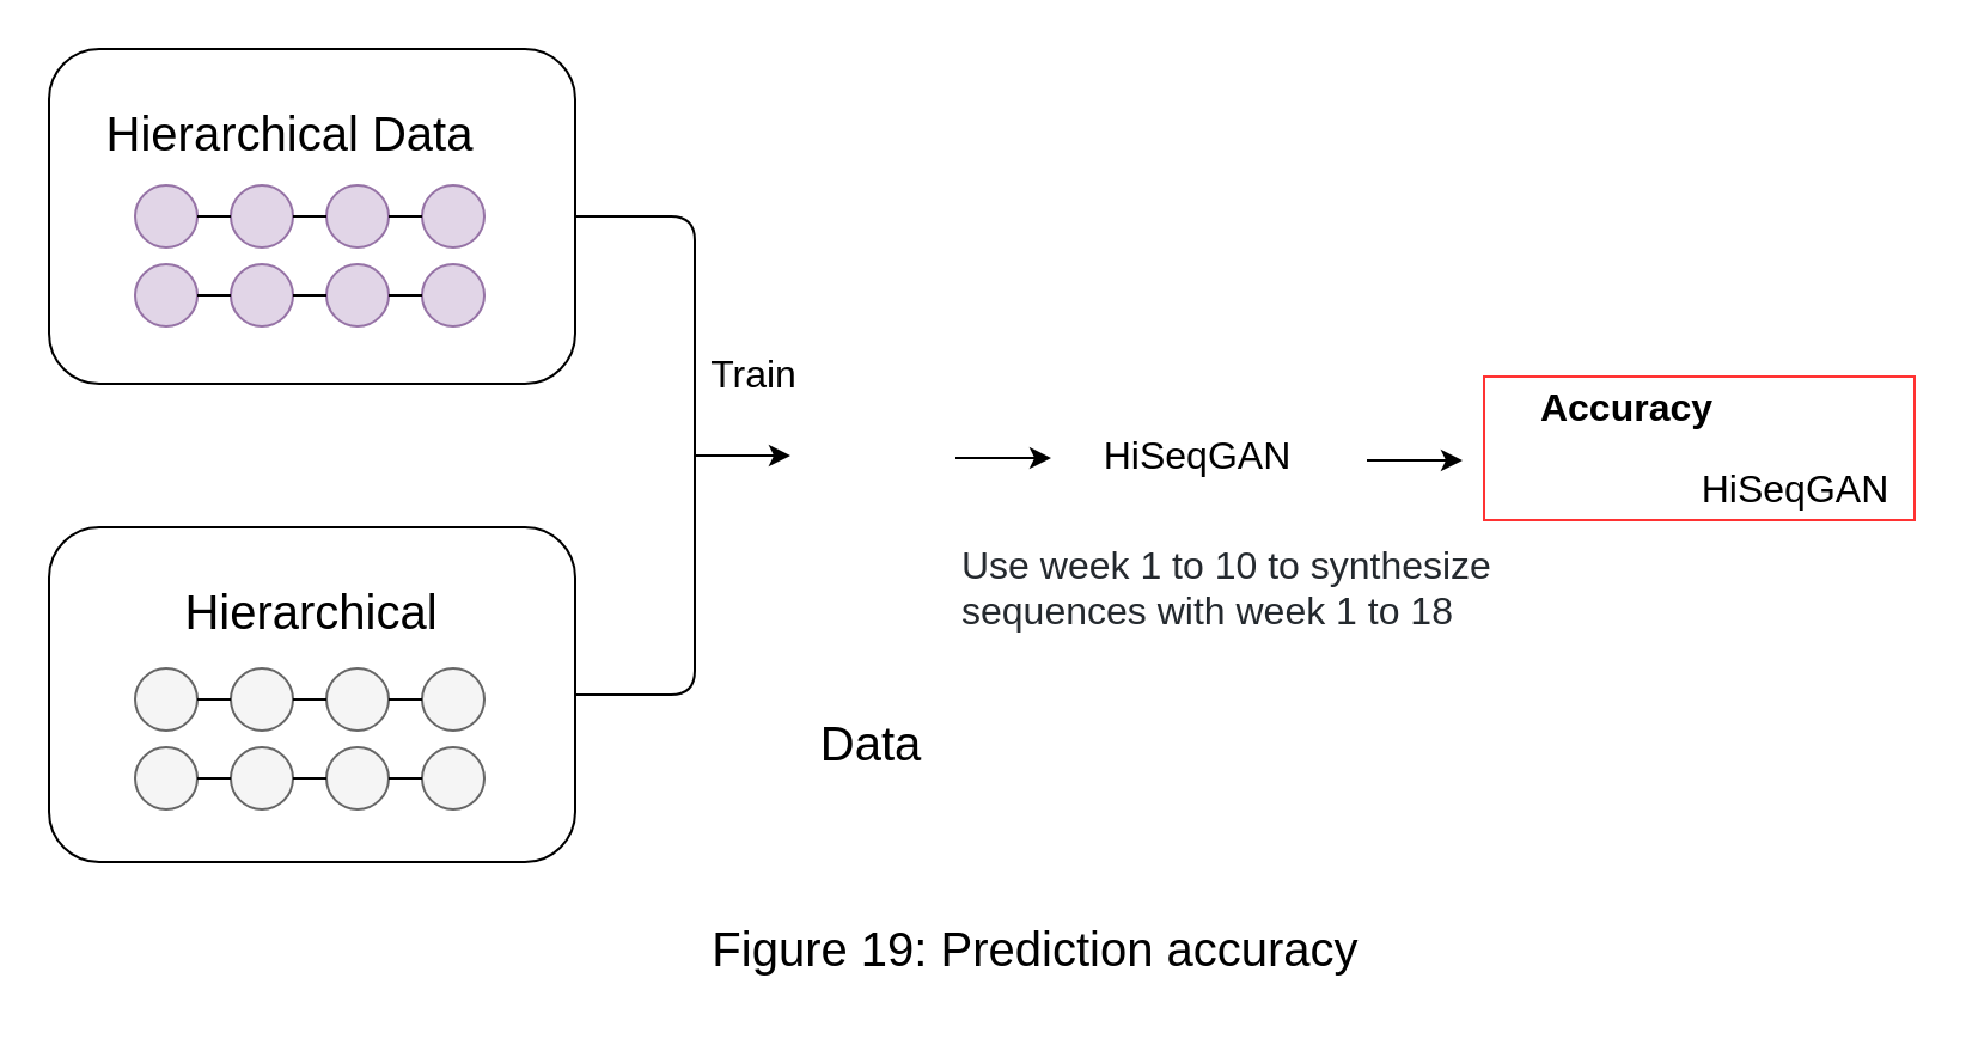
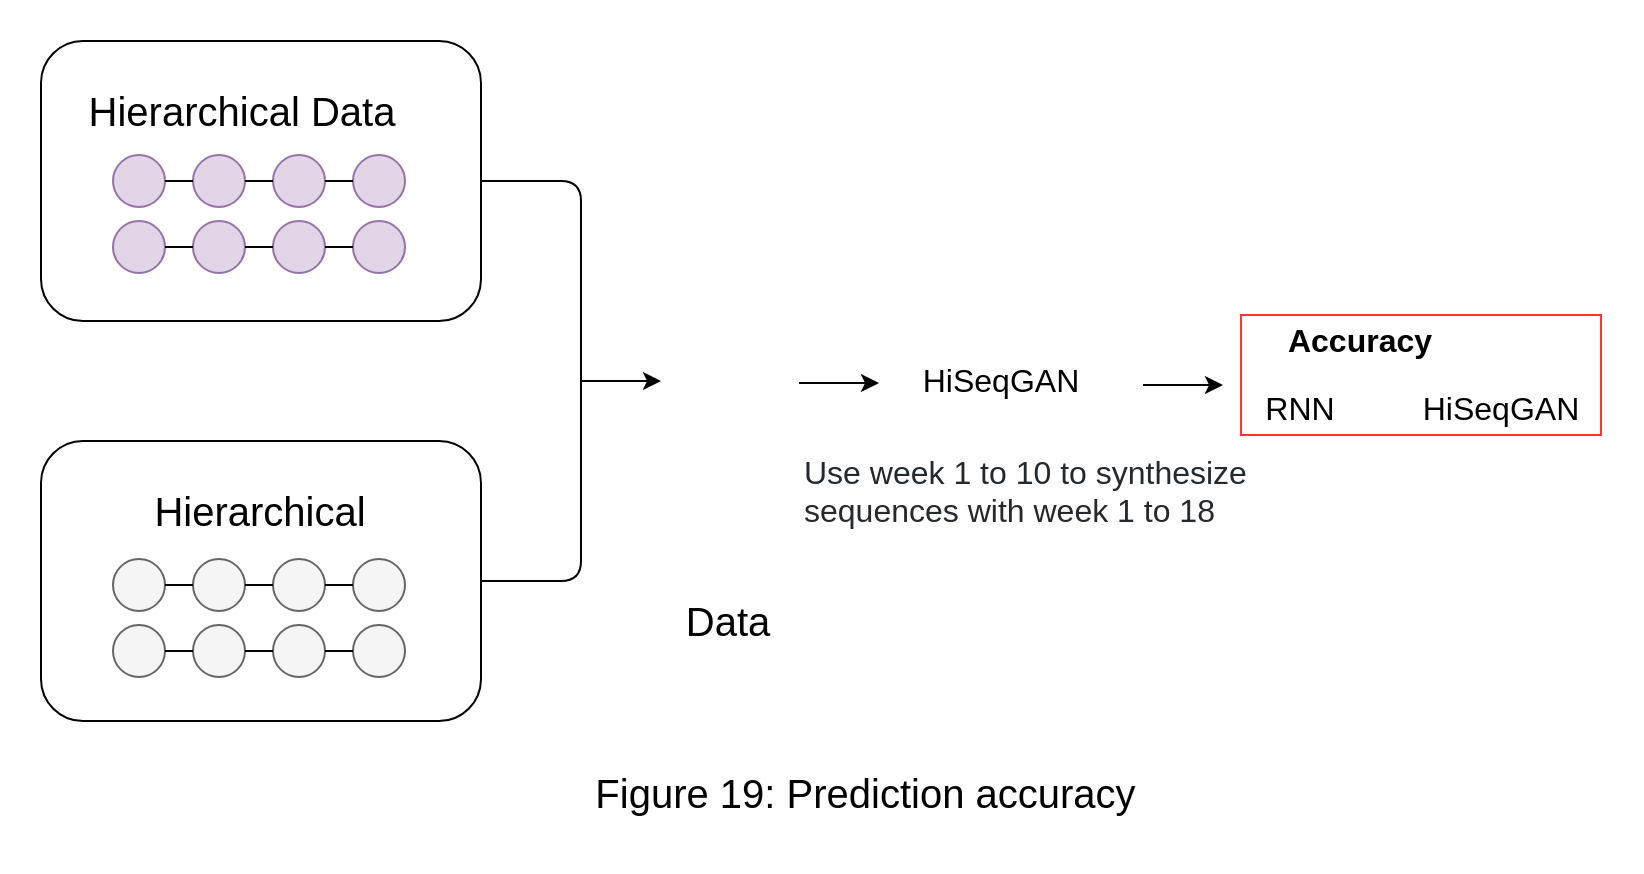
- <mxCell id="6" value="&lt;font style=&quot;font-size: 16px&quot;&gt;Train&lt;/font&gt;" style="text;html=1;strokeColor=none;fillColor=none;align=center;verticalAlign=middle;whiteSpace=wrap;rounded=0;" parent="1" vertex="1"><mxGeometry x="295" y="146" width="40" height="20" as="geometry" /></mxCell>
+ <mxCell id="42" value="&lt;span style=&quot;font-size: 16px&quot;&gt;RNN&lt;/span&gt;" style="text;html=1;strokeColor=none;fillColor=none;align=center;verticalAlign=middle;whiteSpace=wrap;rounded=0;" parent="1" vertex="1"><mxGeometry x="630" y="194" width="40" height="20" as="geometry" /></mxCell>
